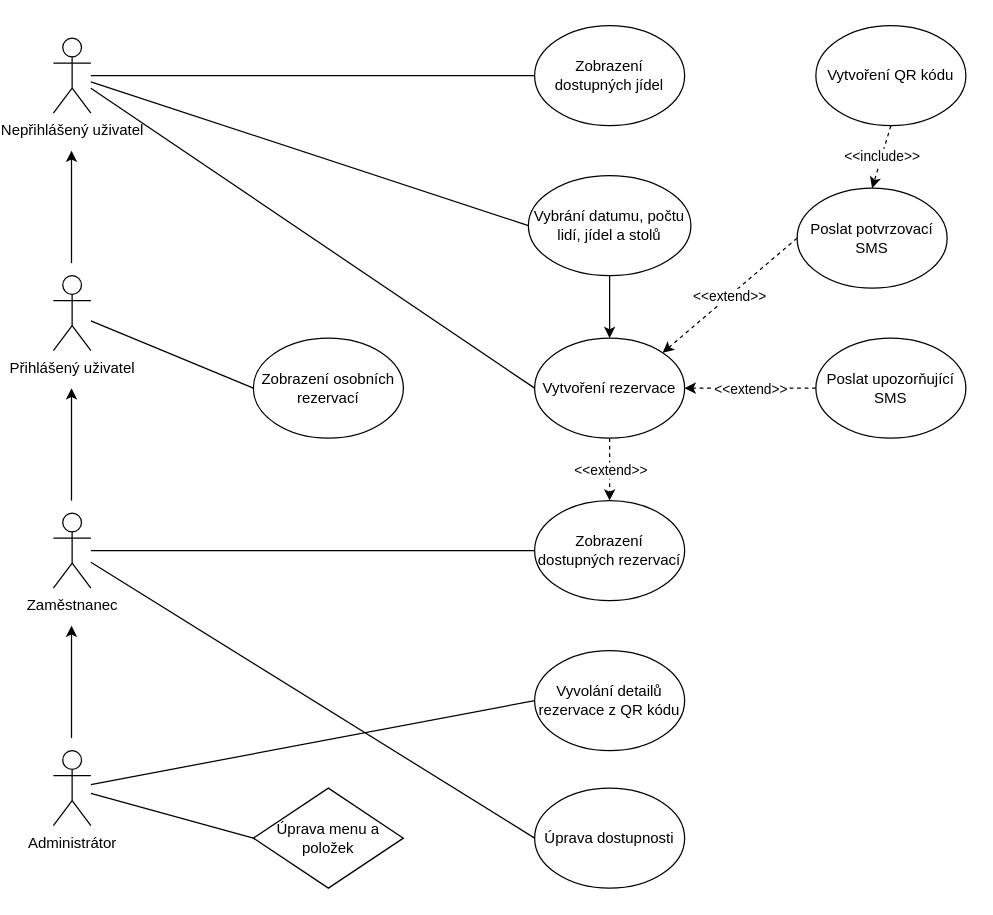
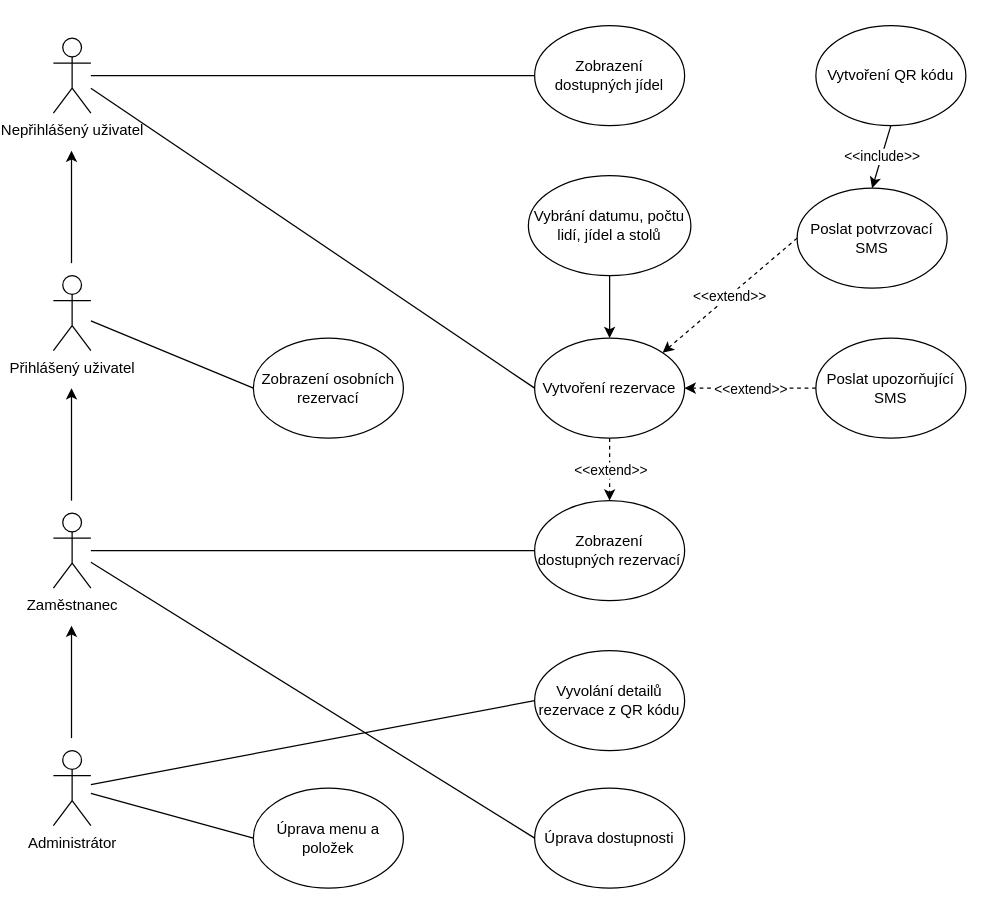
- <mxCell id="19" value="" style="endArrow=classic;html=1;rounded=0;dashed=1;exitX=0.5;exitY=1;exitDx=0;exitDy=0;entryX=0.5;entryY=0;entryDx=0;entryDy=0;" parent="1" source="18" target="8" edge="1"><mxGeometry relative="1" as="geometry"><mxPoint x="860" y="280" as="sourcePoint" /><mxPoint x="750" y="180" as="targetPoint" /></mxGeometry></mxCell>
+ <mxCell id="19" value="" style="endArrow=classic;html=1;rounded=0;dashed=0;exitX=0.5;exitY=1;exitDx=0;exitDy=0;entryX=0.5;entryY=0;entryDx=0;entryDy=0;" parent="1" source="18" target="8" edge="1"><mxGeometry relative="1" as="geometry"><mxPoint x="860" y="280" as="sourcePoint" /><mxPoint x="750" y="180" as="targetPoint" /></mxGeometry></mxCell>
- <mxCell id="17" value="" style="endArrow=none;html=1;rounded=0;entryX=0;entryY=0.5;entryDx=0;entryDy=0;" parent="1" source="3" target="16" edge="1"><mxGeometry width="50" height="50" relative="1" as="geometry"><mxPoint x="50" y="100" as="sourcePoint" /><mxPoint x="340" y="210" as="targetPoint" /></mxGeometry></mxCell>
- <mxCell id="31" value="Úprava menu a položek" style="rhombus;whiteSpace=wrap;html=1;" parent="1" vertex="1"><mxGeometry x="180" y="630" width="120" height="80" as="geometry" /></mxCell>
+ <mxCell id="31" value="Úprava menu a položek" style="ellipse;whiteSpace=wrap;html=1;" parent="1" vertex="1"><mxGeometry x="180" y="630" width="120" height="80" as="geometry" /></mxCell>
